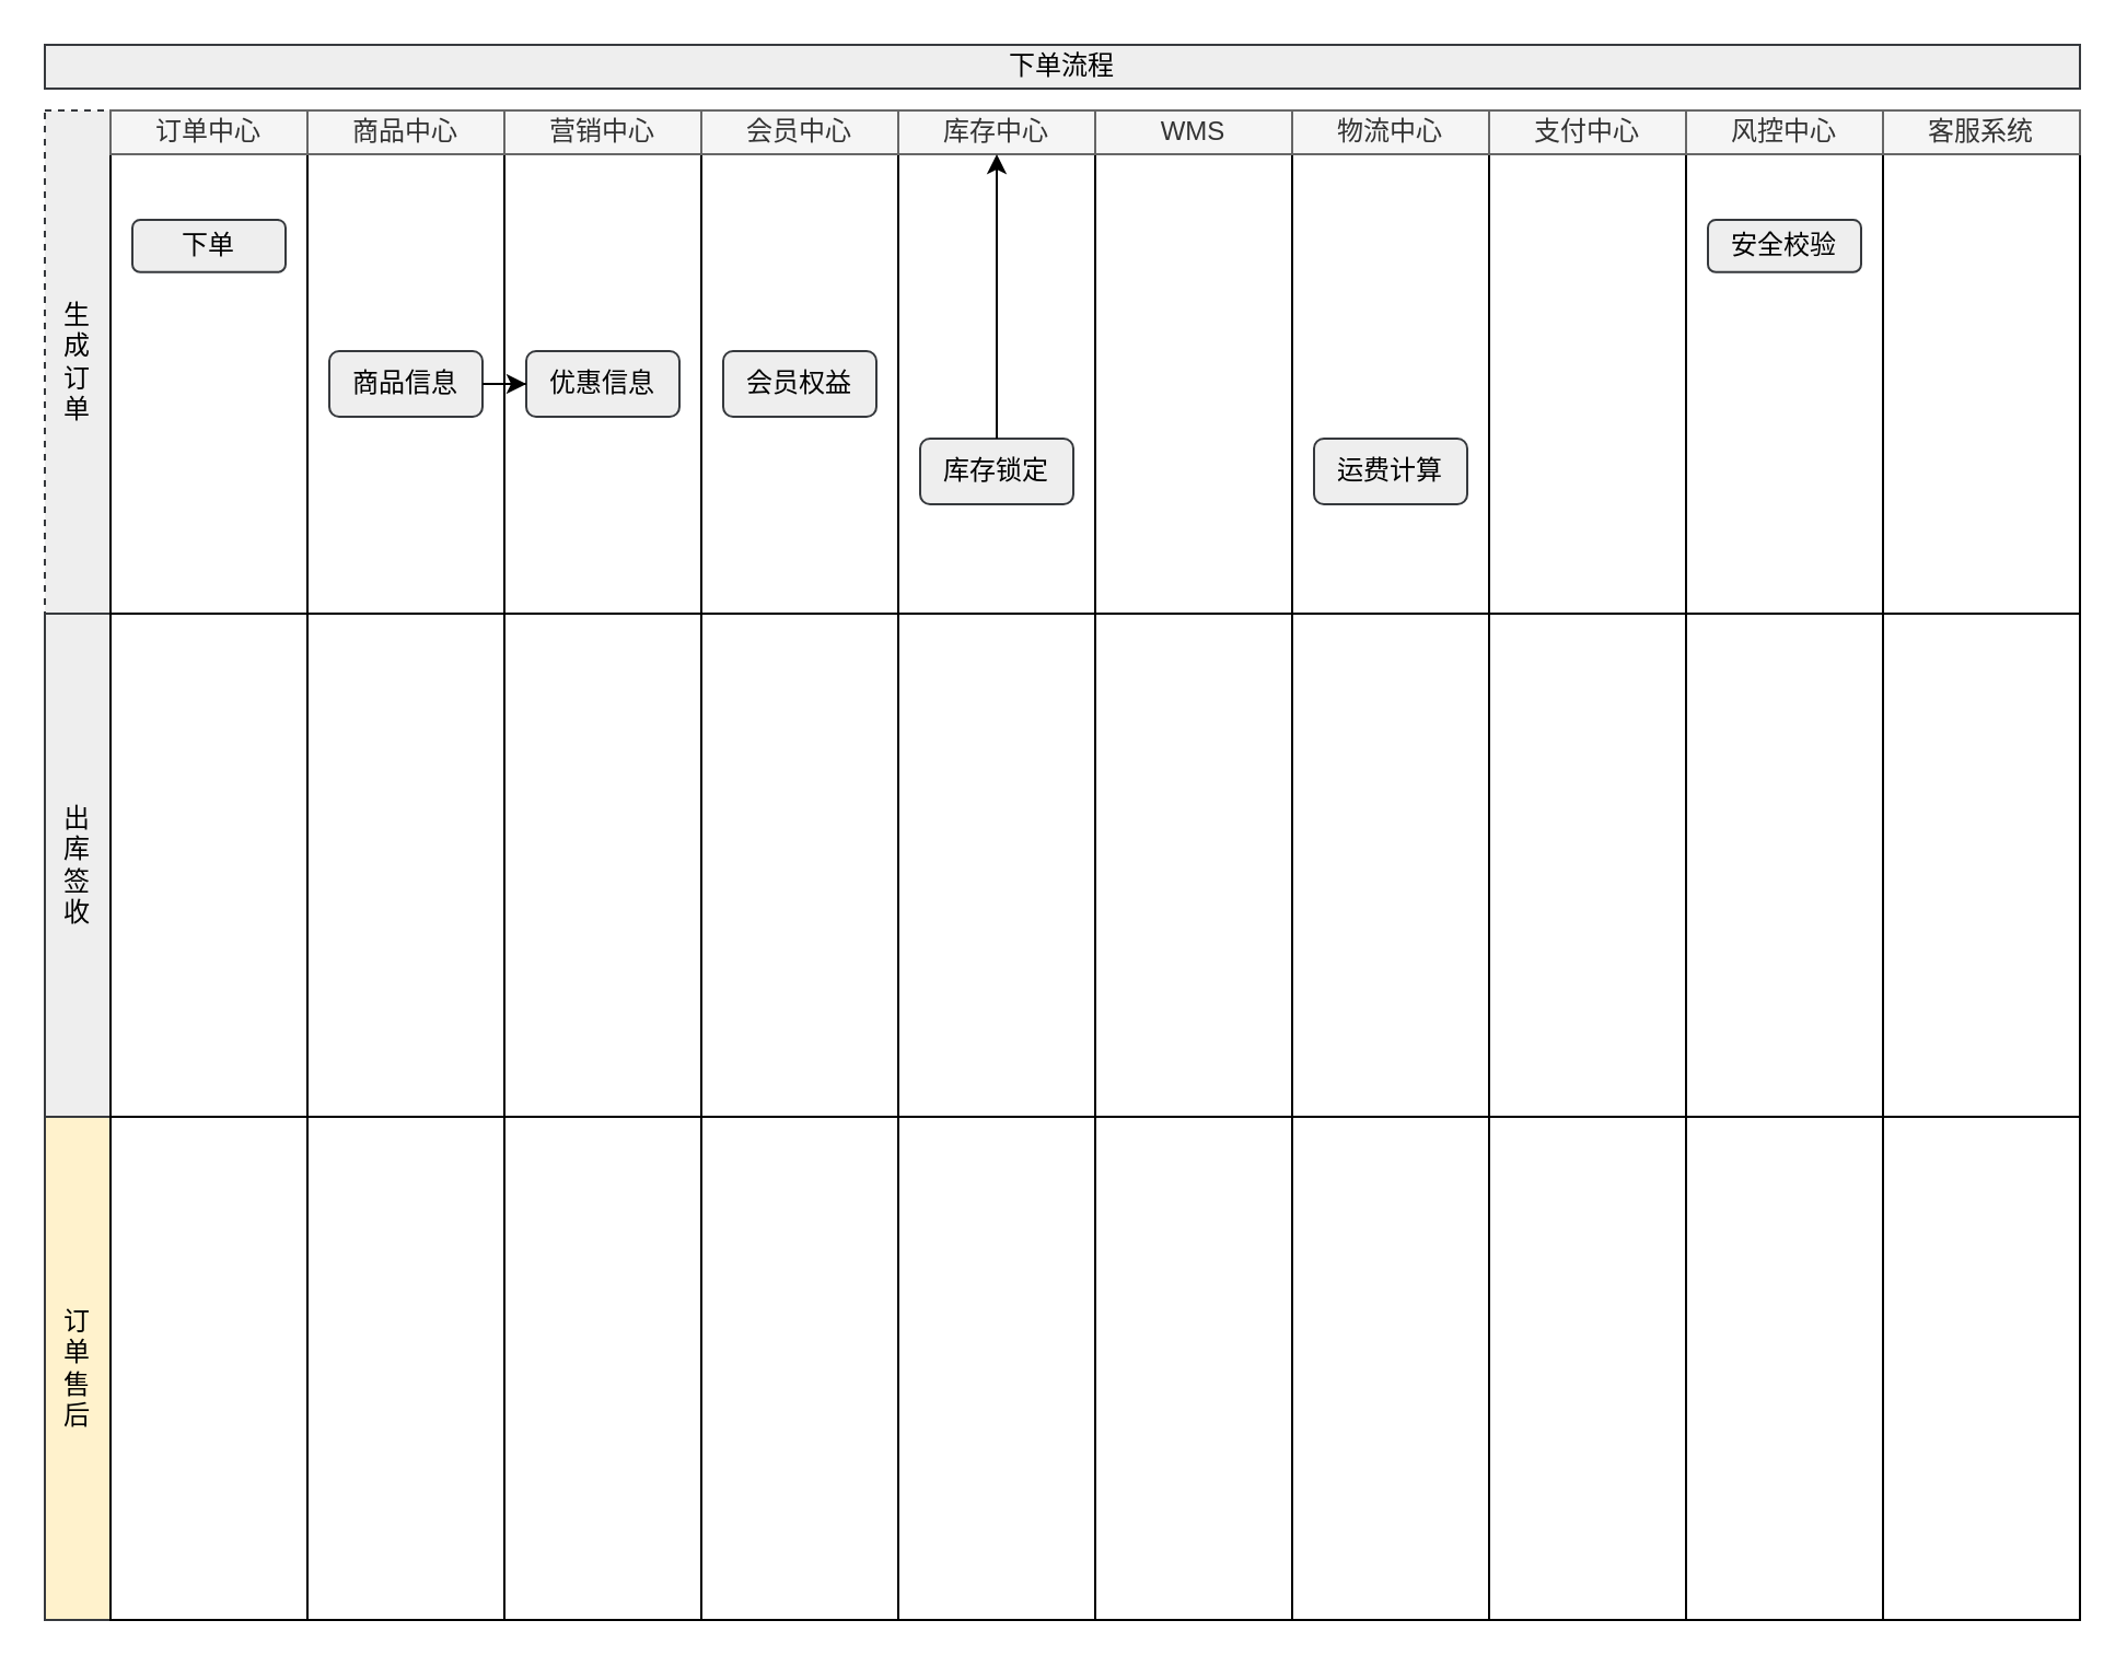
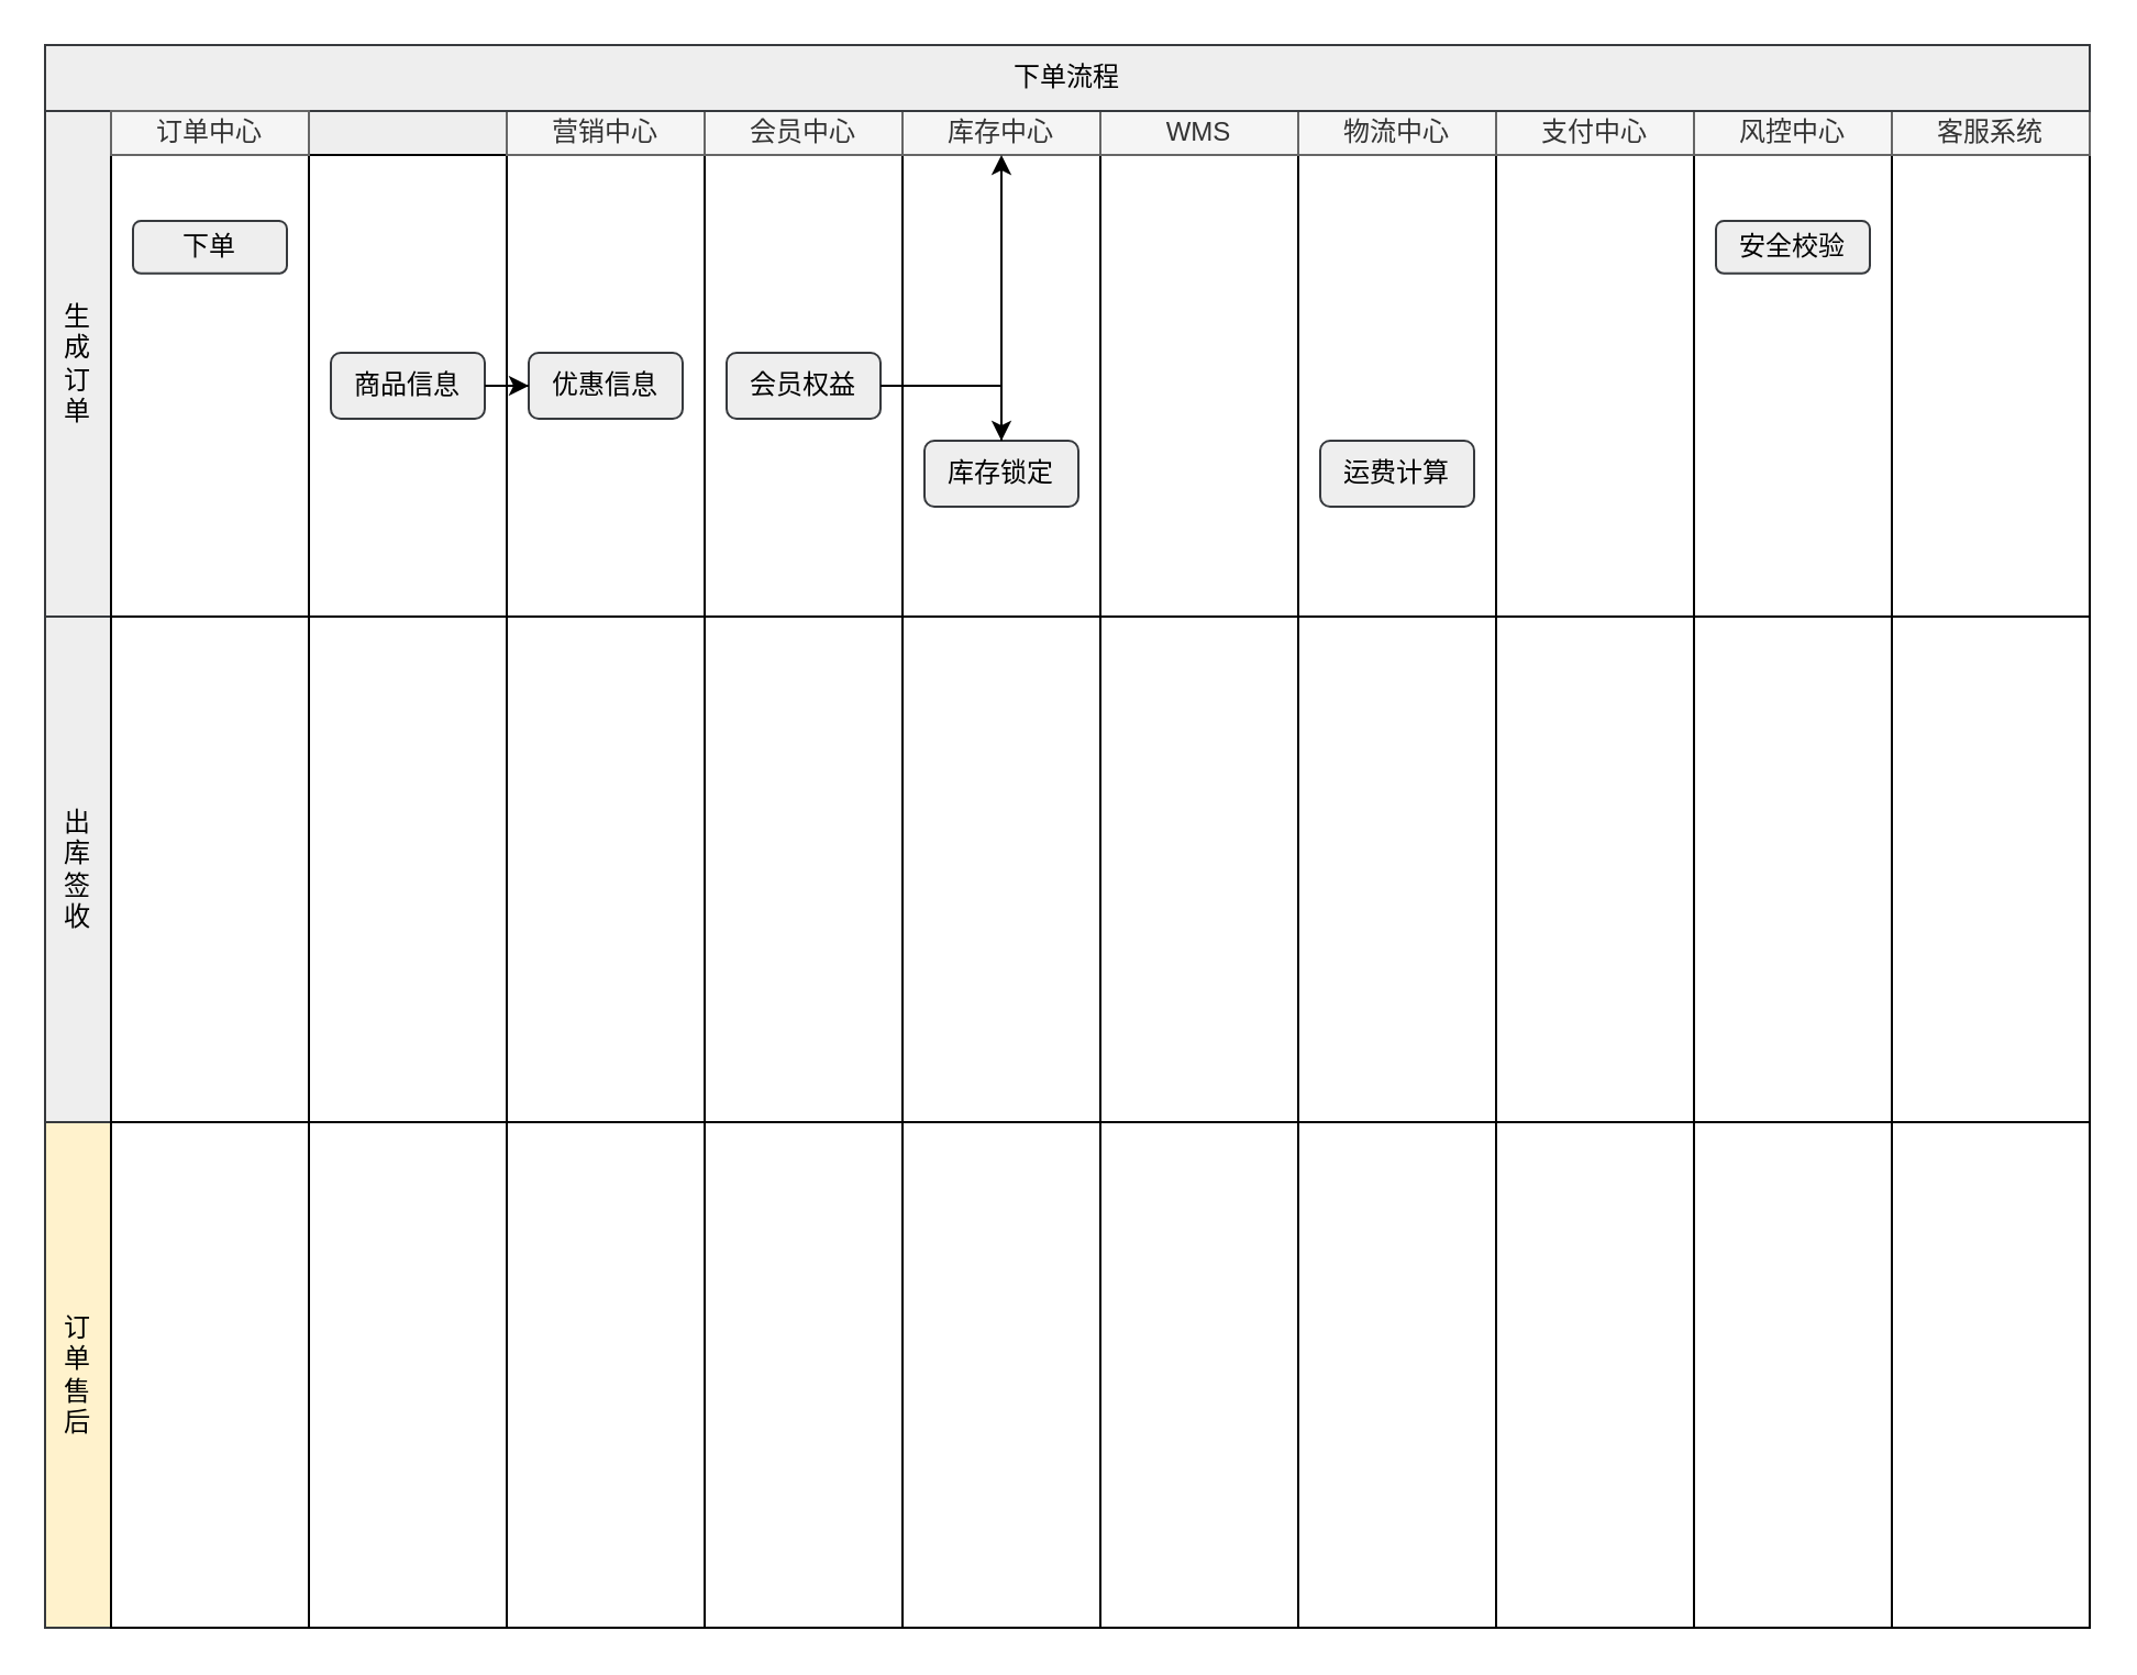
- <mxCell id="35" value="下单流程" style="rounded=0;whiteSpace=wrap;html=1;fillColor=#eeeeee;strokeColor=#36393d;" parent="1" vertex="1"><mxGeometry x="20" y="20" width="930" height="20" as="geometry" /></mxCell>
+ <mxCell id="35" value="下单流程" style="rounded=0;whiteSpace=wrap;html=1;fillColor=#eeeeee;strokeColor=#36393d;" parent="1" vertex="1"><mxGeometry x="20" y="20" width="930" height="30" as="geometry" /></mxCell>
- <mxCell id="4" value="商品中心" style="rounded=0;whiteSpace=wrap;html=1;fillColor=#f5f5f5;fontColor=#333333;strokeColor=#666666;" parent="2" vertex="1"><mxGeometry width="90" height="20" as="geometry" /></mxCell>
- <mxCell id="36" value="生&lt;br&gt;成&lt;br&gt;订&lt;br&gt;单" style="rounded=0;whiteSpace=wrap;html=1;fillColor=#eeeeee;strokeColor=#36393d;dashed=1;" parent="1" vertex="1"><mxGeometry x="20" y="50" width="30" height="230" as="geometry" /></mxCell>
+ <mxCell id="36" value="生&lt;br&gt;成&lt;br&gt;订&lt;br&gt;单" style="rounded=0;whiteSpace=wrap;html=1;fillColor=#eeeeee;strokeColor=#36393d;" parent="1" vertex="1"><mxGeometry x="20" y="50" width="30" height="230" as="geometry" /></mxCell>
+ <mxCell id="64" style="edgeStyle=orthogonalEdgeStyle;rounded=0;orthogonalLoop=1;jettySize=auto;html=1;" edge="1" parent="1" source="13" target="17"><mxGeometry relative="1" as="geometry" /></mxCell>
